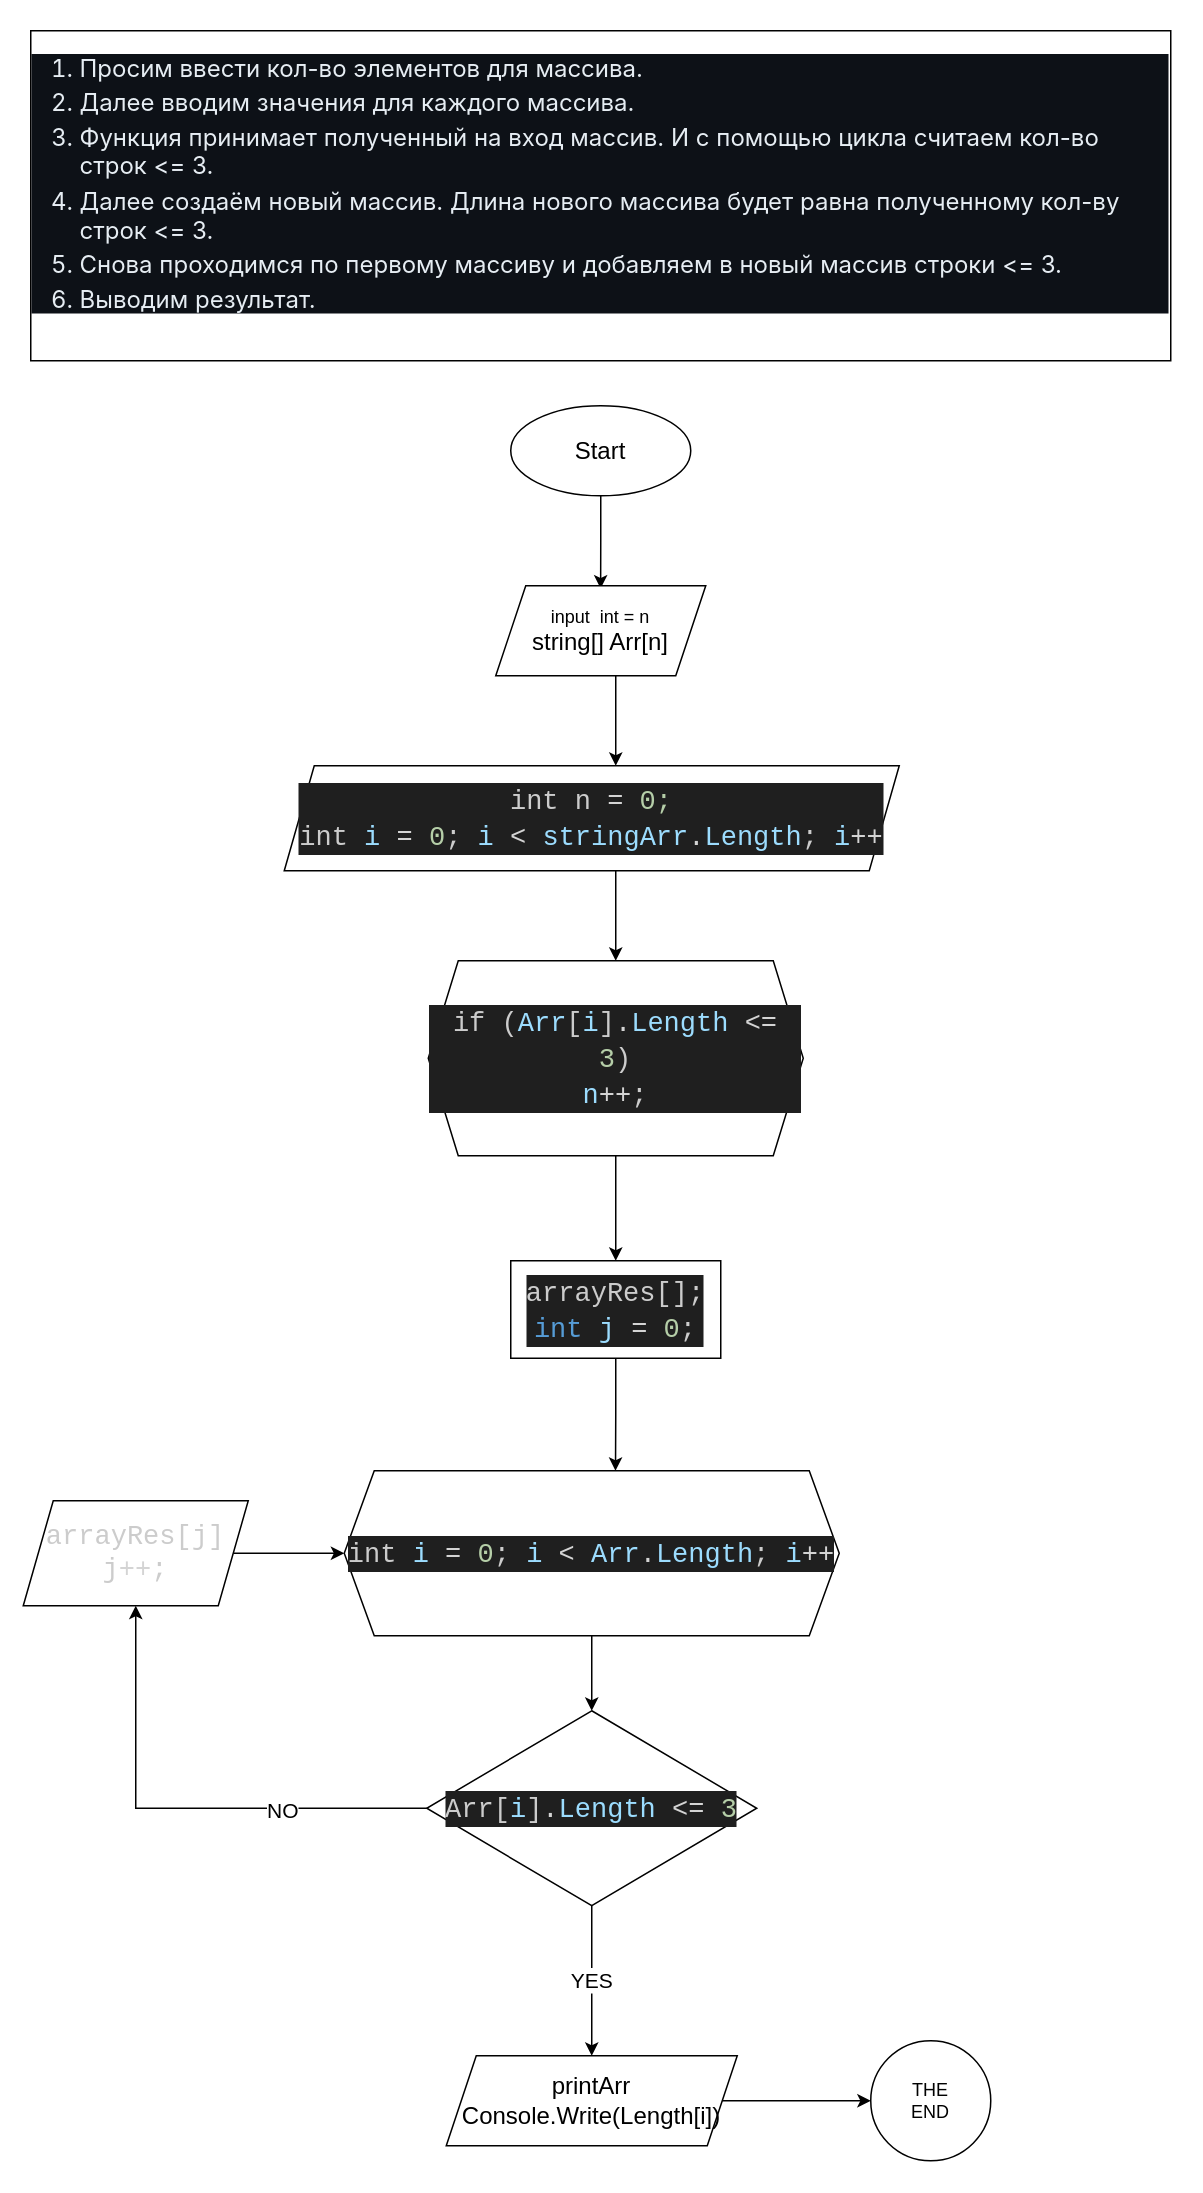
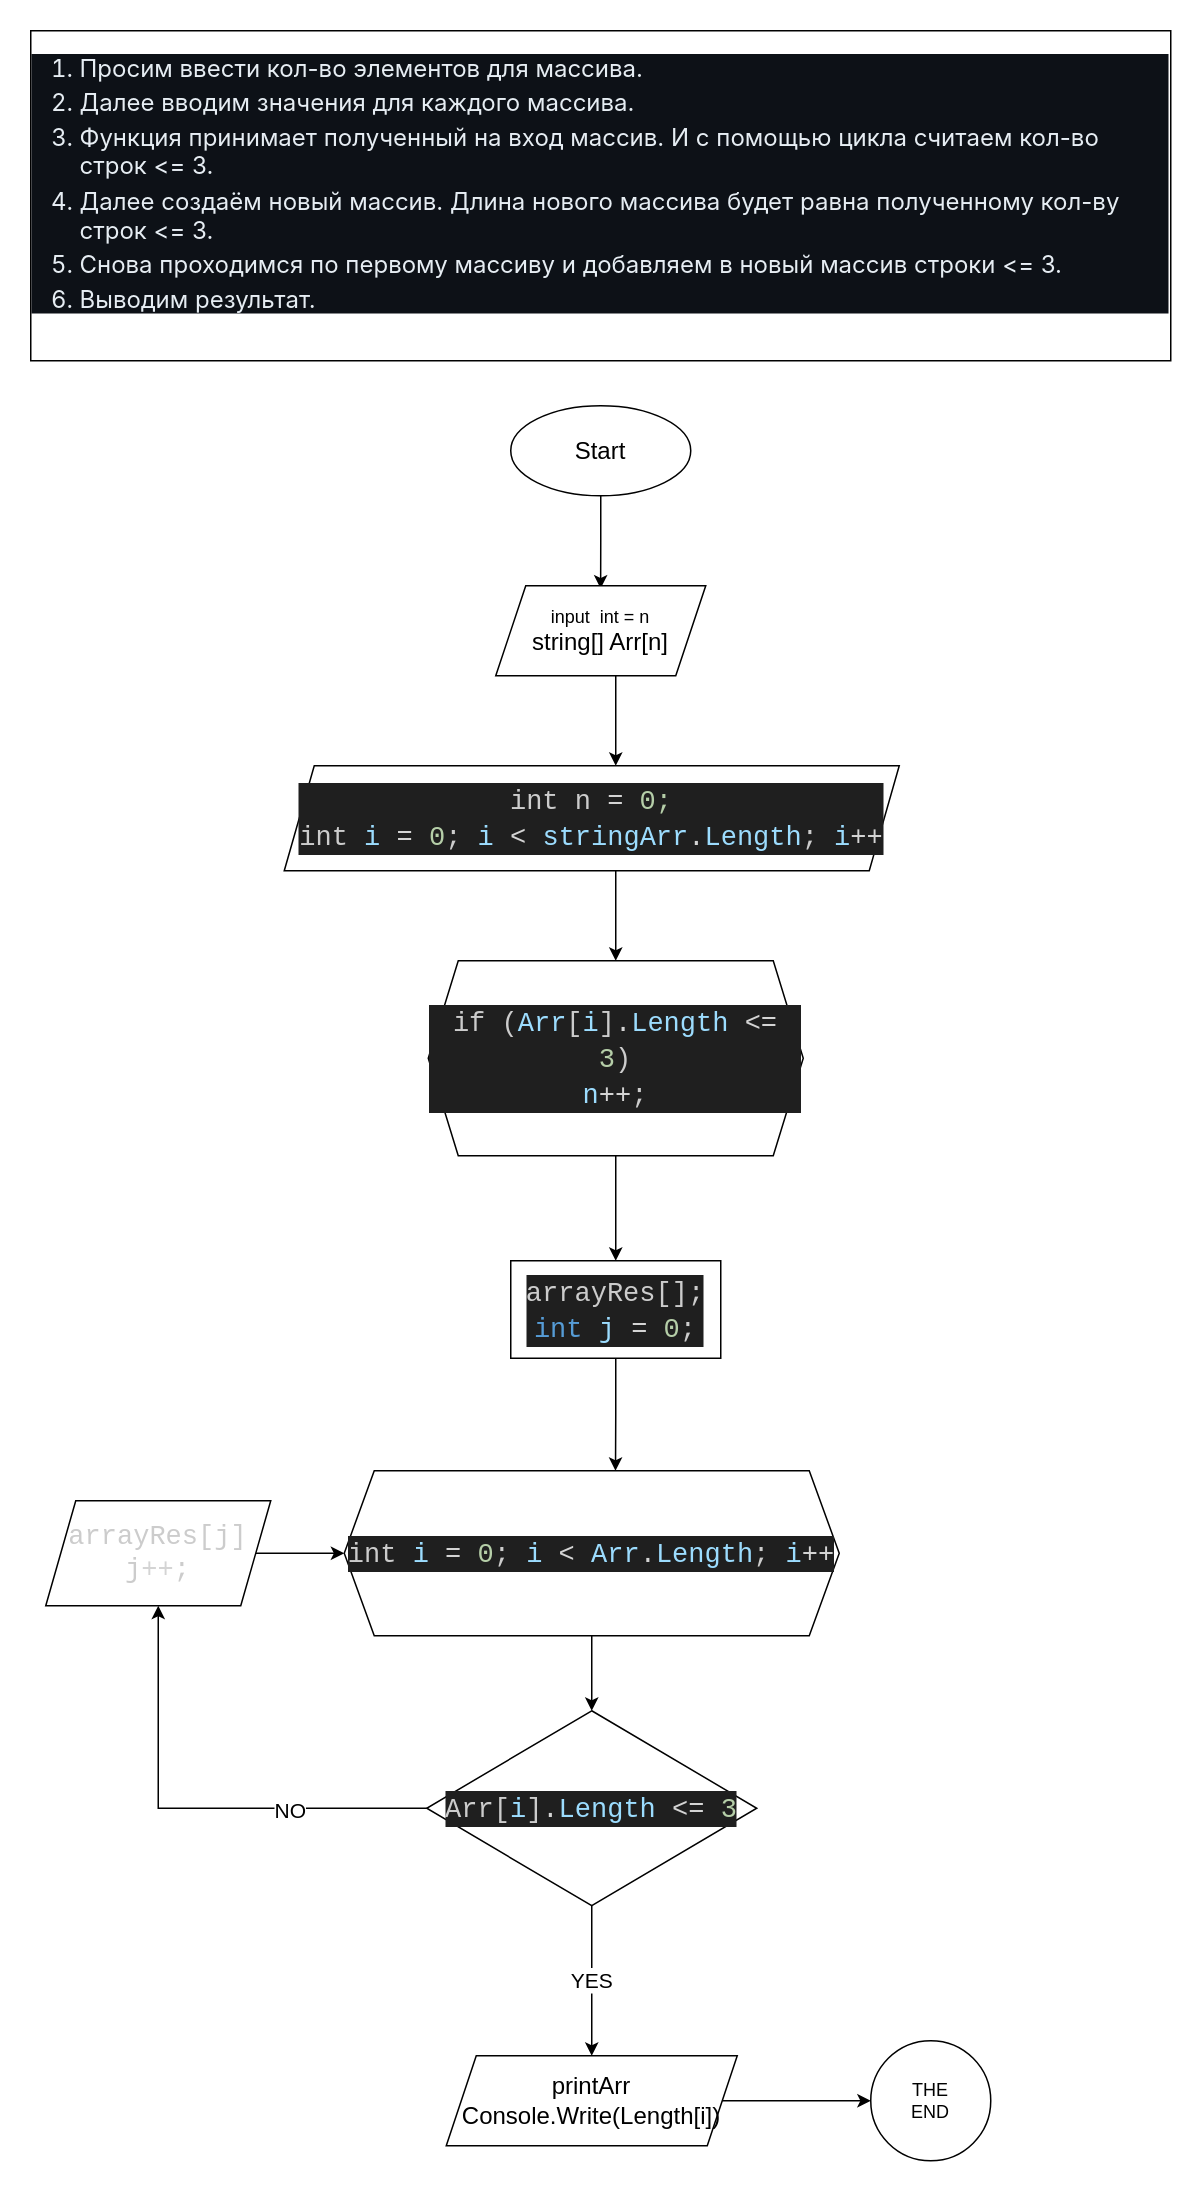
- <mxCell id="17" value="&lt;div style=&quot;color: rgb(204, 204, 204); font-family: Consolas, &amp;quot;Courier New&amp;quot;, monospace; font-size: 18px;&quot;&gt;arrayRes[j]&lt;/div&gt;&lt;div style=&quot;color: rgb(204, 204, 204); font-family: Consolas, &amp;quot;Courier New&amp;quot;, monospace; font-size: 18px;&quot;&gt;j&lt;span style=&quot;color: rgb(212, 212, 212);&quot;&gt;++&lt;/span&gt;;&lt;/div&gt;" style="shape=parallelogram;perimeter=parallelogramPerimeter;whiteSpace=wrap;html=1;fixedSize=1;" vertex="1" parent="1"><mxGeometry x="15" y="1000" width="150" height="70" as="geometry" /></mxCell>
+ <mxCell id="17" value="&lt;div style=&quot;color: rgb(204, 204, 204); font-family: Consolas, &amp;quot;Courier New&amp;quot;, monospace; font-size: 18px;&quot;&gt;arrayRes[j]&lt;/div&gt;&lt;div style=&quot;color: rgb(204, 204, 204); font-family: Consolas, &amp;quot;Courier New&amp;quot;, monospace; font-size: 18px;&quot;&gt;j&lt;span style=&quot;color: rgb(212, 212, 212);&quot;&gt;++&lt;/span&gt;;&lt;/div&gt;" style="shape=parallelogram;perimeter=parallelogramPerimeter;whiteSpace=wrap;html=1;fixedSize=1;" vertex="1" parent="1"><mxGeometry x="30" y="1000" width="150" height="70" as="geometry" /></mxCell>
